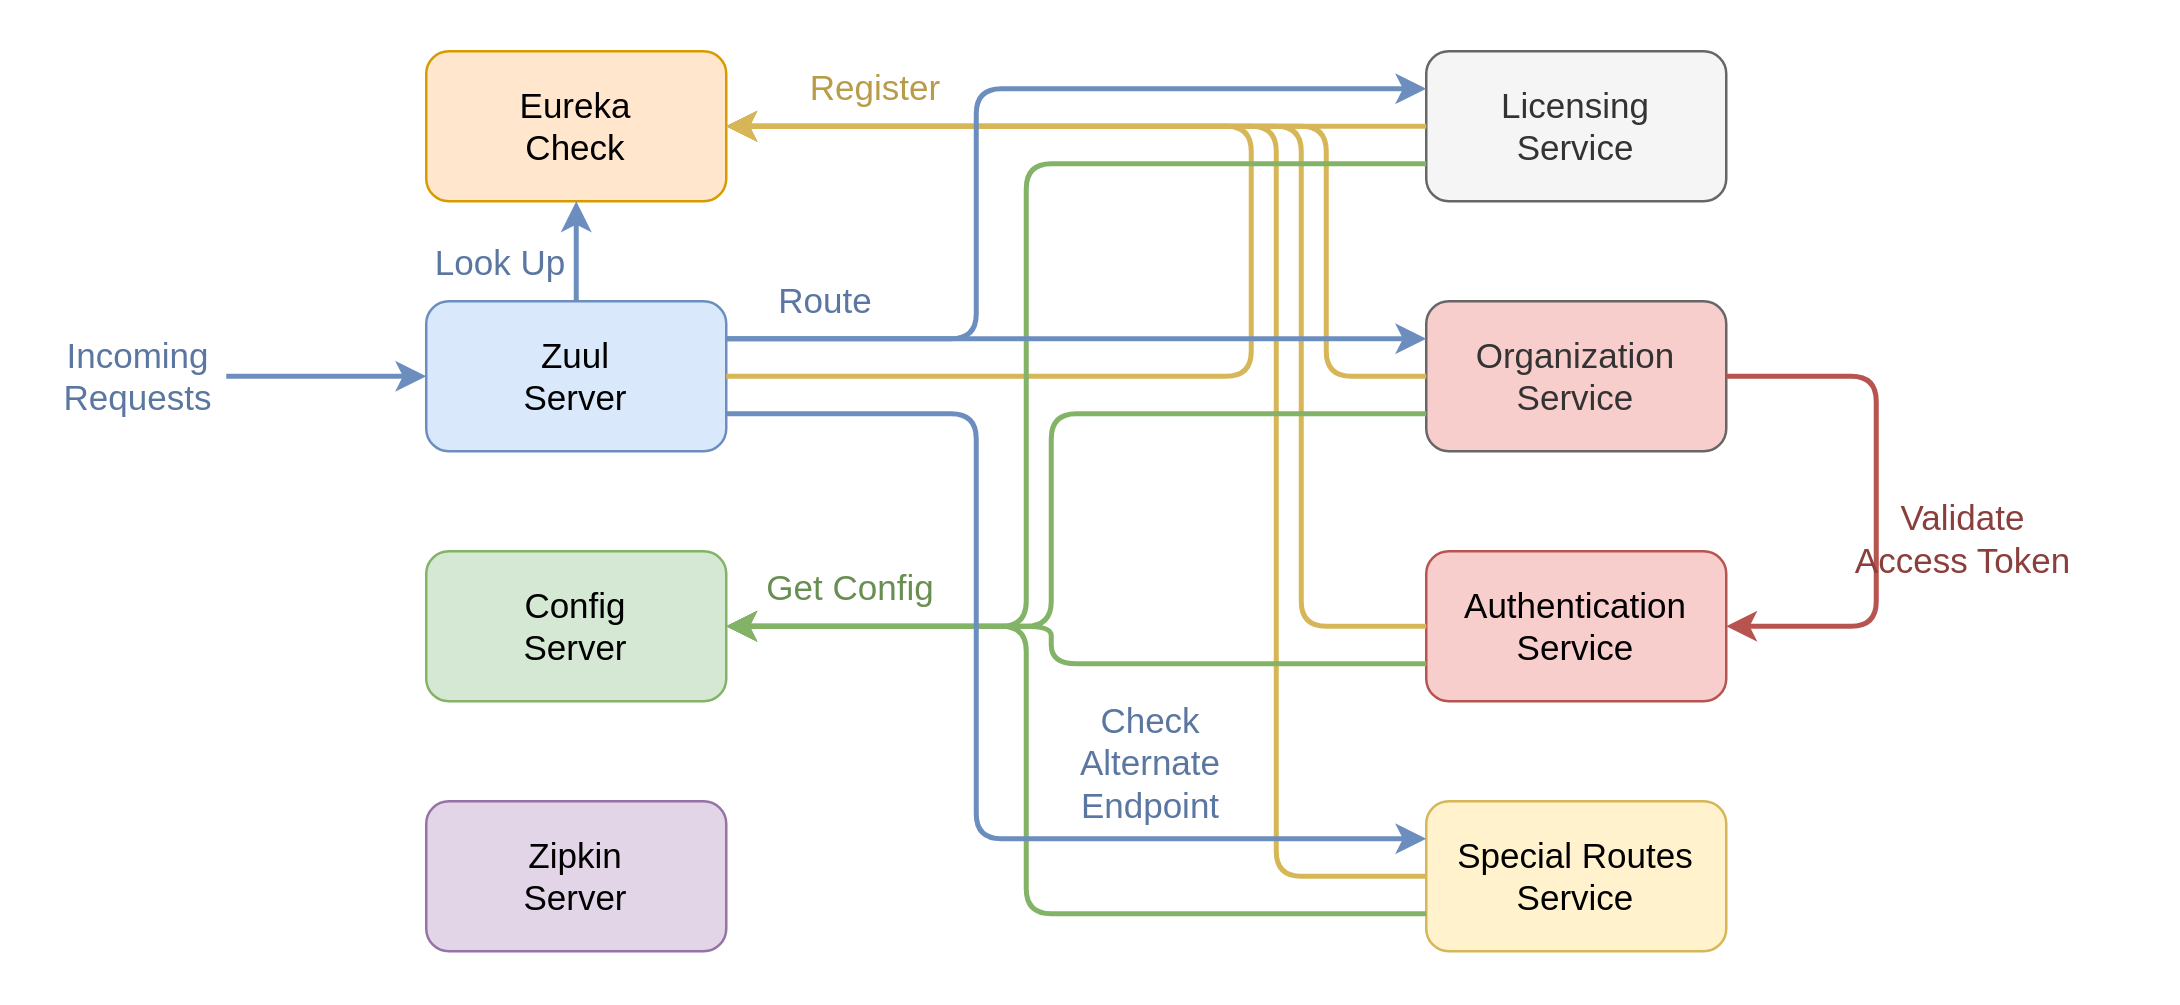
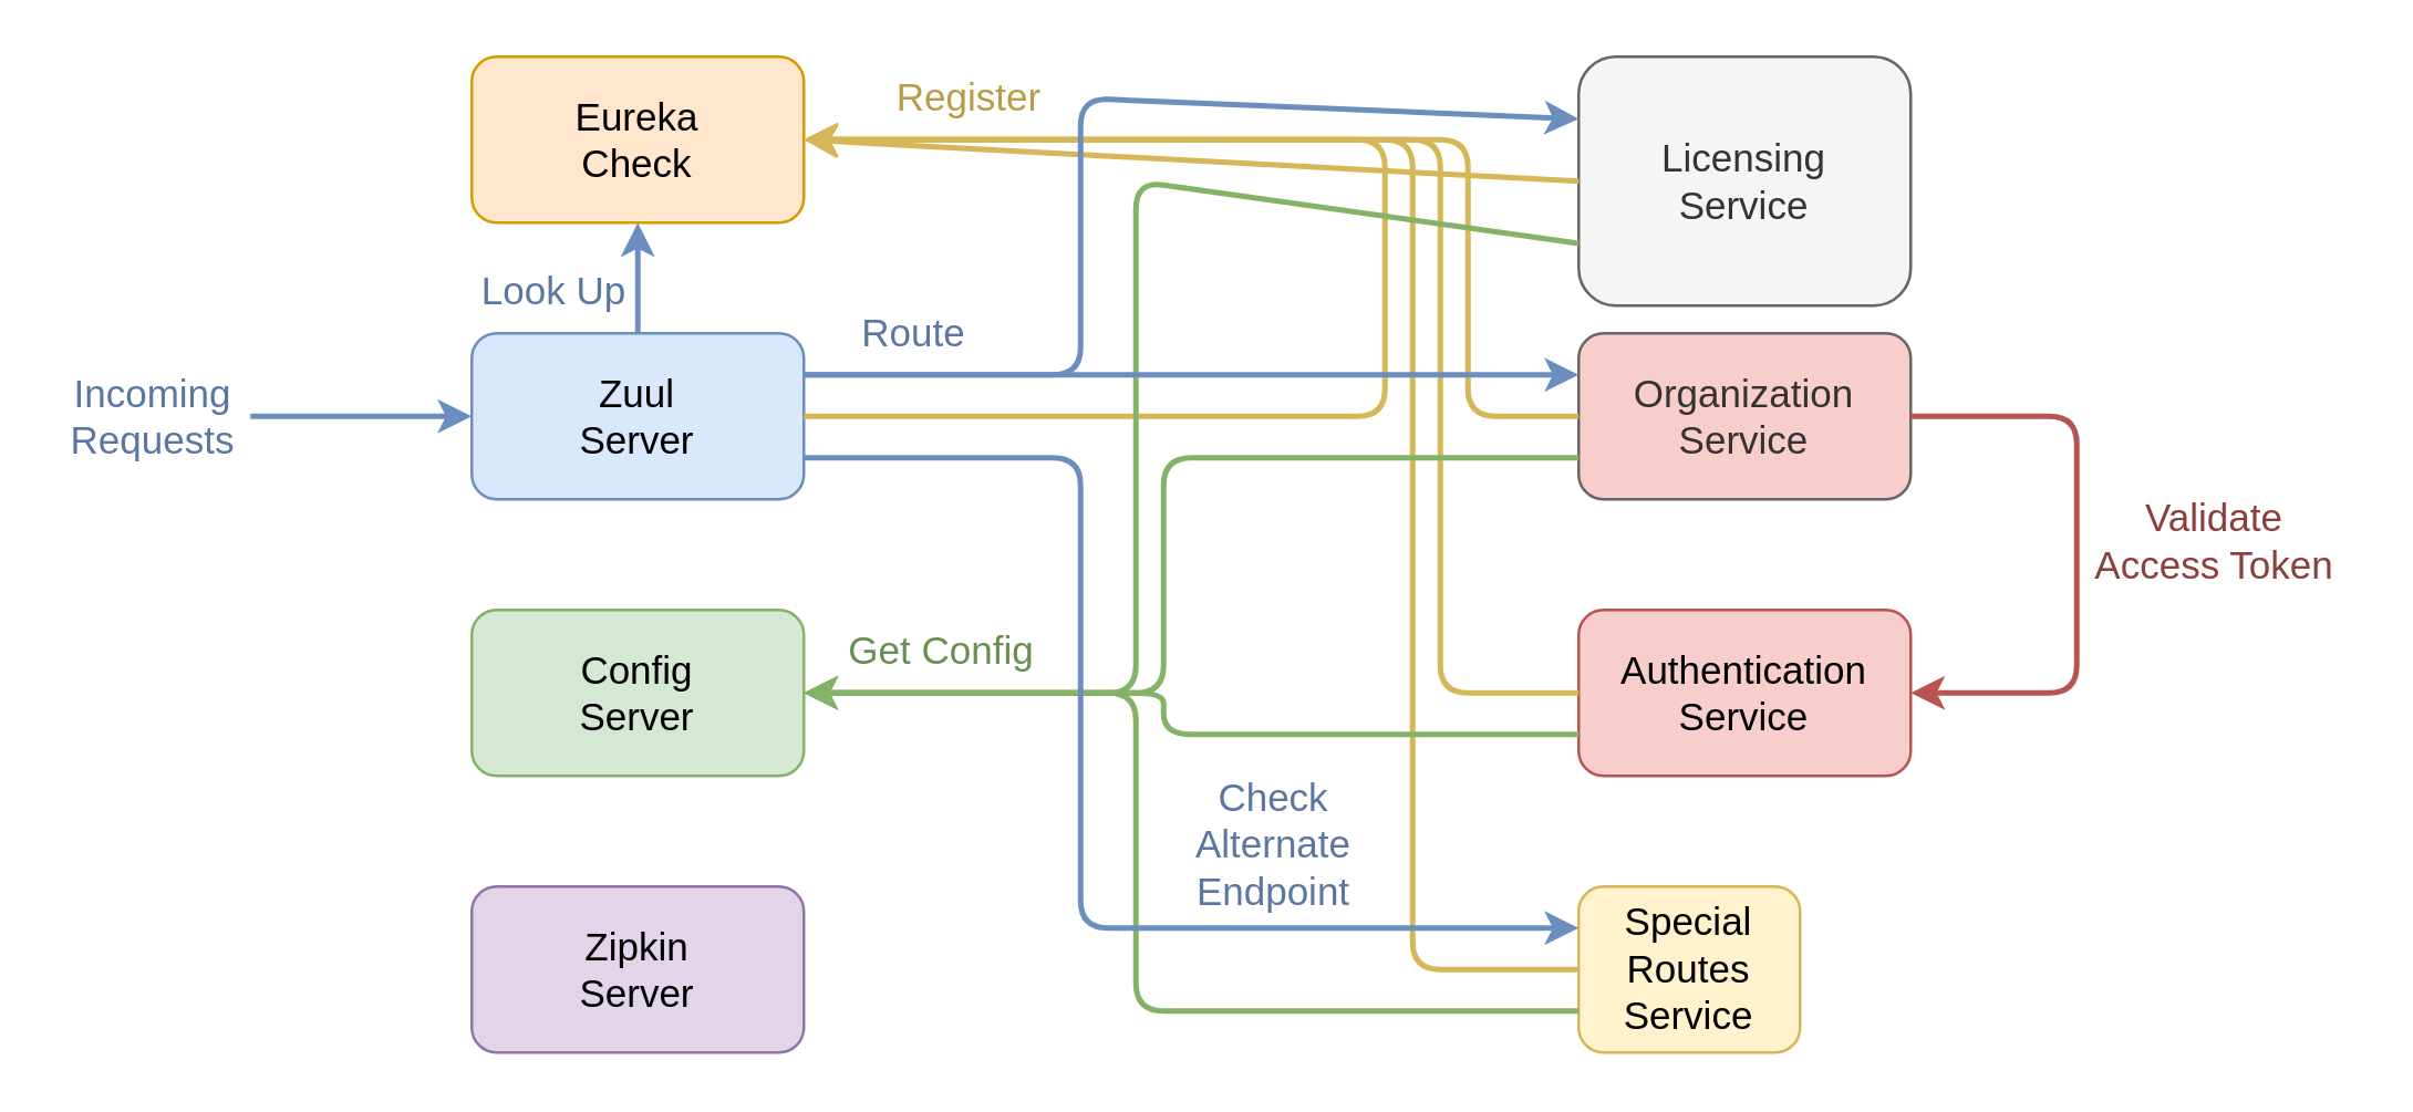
- <mxCell id="6" value="&lt;font style=&quot;font-size: 14px&quot;&gt;Licensing&lt;br&gt;Service&lt;/font&gt;&lt;br&gt;" style="rounded=1;whiteSpace=wrap;html=1;fillColor=#f5f5f5;strokeColor=#666666;fontColor=#333333;" vertex="1" parent="1"><mxGeometry x="570" y="20" width="120" height="60" as="geometry" /></mxCell>
+ <mxCell id="6" value="&lt;font style=&quot;font-size: 14px&quot;&gt;Licensing&lt;br&gt;Service&lt;/font&gt;&lt;br&gt;" style="rounded=1;whiteSpace=wrap;html=1;fillColor=#f5f5f5;strokeColor=#666666;fontColor=#333333;" vertex="1" parent="1"><mxGeometry x="570" y="20" width="120" height="90" as="geometry" /></mxCell>
- <mxCell id="22" value="&lt;span style=&quot;font-size: 14px&quot;&gt;&lt;font color=&quot;#8a3f3c&quot;&gt;Validate&lt;br&gt;Access Token&lt;/font&gt;&lt;br&gt;&lt;/span&gt;" style="text;html=1;strokeColor=none;fillColor=none;align=center;verticalAlign=middle;whiteSpace=wrap;rounded=0;" vertex="1" parent="1"><mxGeometry x="735" y="200" width="100" height="30" as="geometry" /></mxCell>
+ <mxCell id="22" value="&lt;span style=&quot;font-size: 14px&quot;&gt;&lt;font color=&quot;#8a3f3c&quot;&gt;Validate&lt;br&gt;Access Token&lt;/font&gt;&lt;br&gt;&lt;/span&gt;" style="text;html=1;strokeColor=none;fillColor=none;align=center;verticalAlign=middle;whiteSpace=wrap;rounded=0;" vertex="1" parent="1"><mxGeometry x="750" y="180" width="100" height="30" as="geometry" /></mxCell>
- <mxCell id="9" value="&lt;span style=&quot;font-size: 14px&quot;&gt;Special Routes&lt;br&gt;Service&lt;br&gt;&lt;/span&gt;" style="rounded=1;whiteSpace=wrap;html=1;fillColor=#fff2cc;strokeColor=#d6b656;" vertex="1" parent="1"><mxGeometry x="570" y="320" width="120" height="60" as="geometry" /></mxCell>
+ <mxCell id="9" value="&lt;span style=&quot;font-size: 14px&quot;&gt;Special Routes&lt;br&gt;Service&lt;br&gt;&lt;/span&gt;" style="rounded=1;whiteSpace=wrap;html=1;fillColor=#fff2cc;strokeColor=#d6b656;" vertex="1" parent="1"><mxGeometry x="570" y="320" width="80" height="60" as="geometry" /></mxCell>
